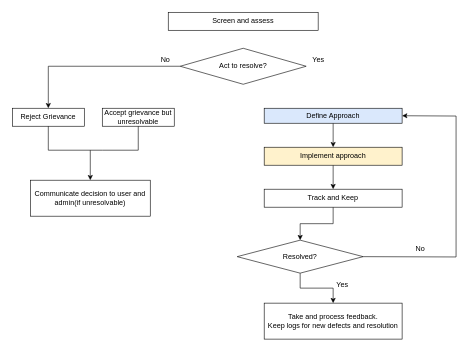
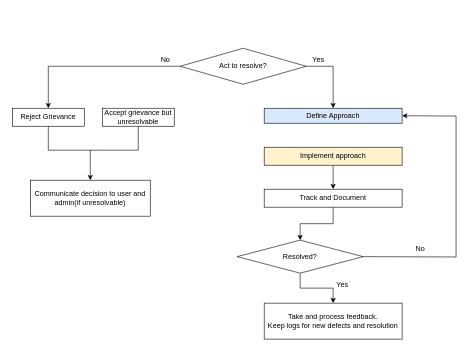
- <mxCell id="2" value="Screen and assess" style="rounded=0;whiteSpace=wrap;html=1;" parent="1" vertex="1"><mxGeometry x="280" y="20" width="250" height="30" as="geometry" /></mxCell>
+ <mxCell id="17" value="" style="endArrow=classic;html=1;rounded=0;exitX=1;exitY=0.5;exitDx=0;exitDy=0;" parent="1" source="16" target="4" edge="1"><mxGeometry width="50" height="50" relative="1" as="geometry"><mxPoint x="560" y="250" as="sourcePoint" /><mxPoint x="610" y="110" as="targetPoint" /><Array as="points"><mxPoint x="555" y="110" /></Array></mxGeometry></mxCell>
- <mxCell id="3" value="" style="edgeStyle=orthogonalEdgeStyle;rounded=0;orthogonalLoop=1;jettySize=auto;html=1;" parent="1" source="4" target="6" edge="1"><mxGeometry relative="1" as="geometry" /></mxCell>
- <mxCell id="8" value="Track and Keep" style="whiteSpace=wrap;html=1;rounded=0;" parent="1" vertex="1"><mxGeometry x="440" y="315" width="230" height="30" as="geometry" /></mxCell>
+ <mxCell id="8" value="Track and Document" style="whiteSpace=wrap;html=1;rounded=0;" parent="1" vertex="1"><mxGeometry x="440" y="315" width="230" height="30" as="geometry" /></mxCell>
